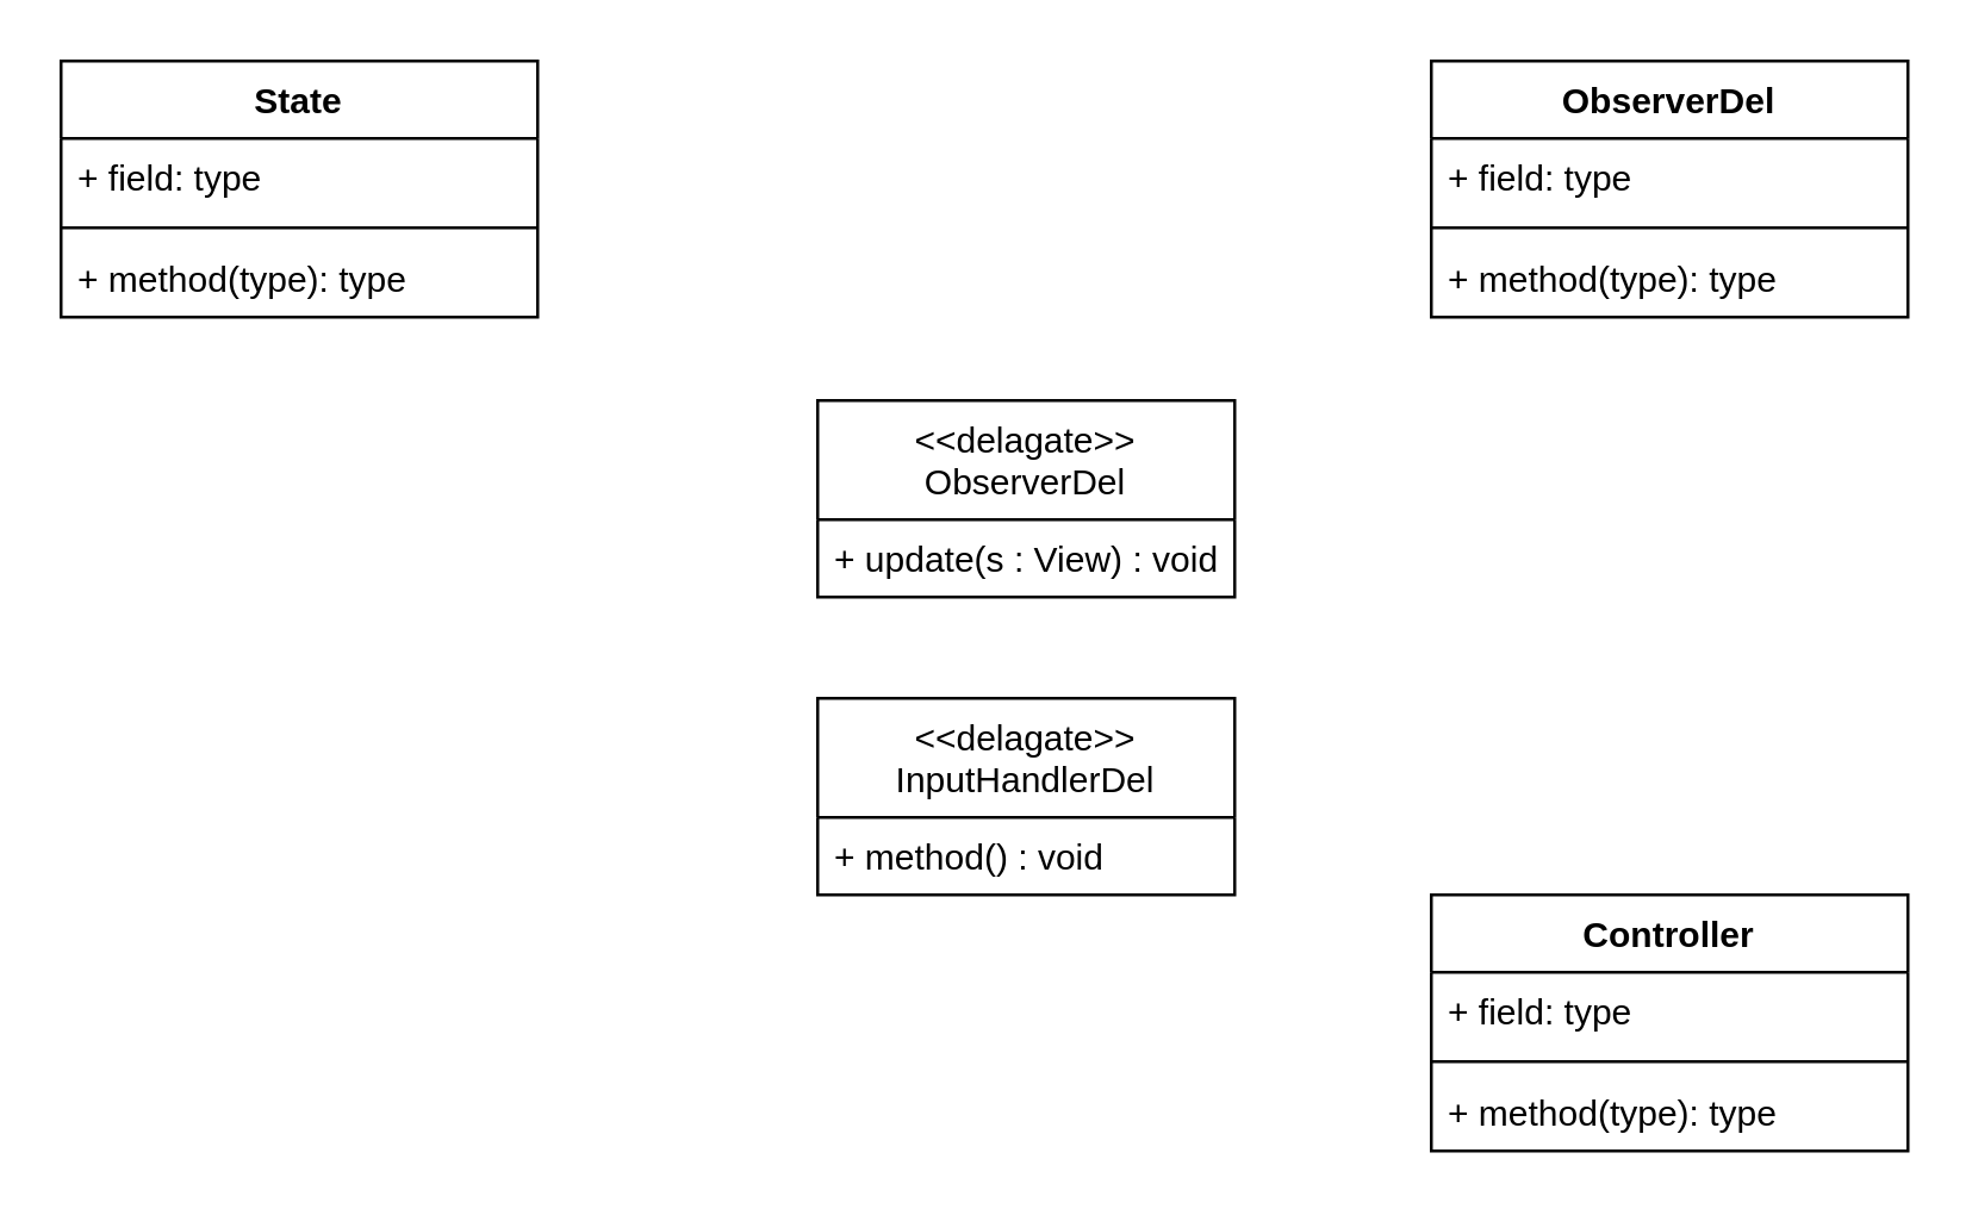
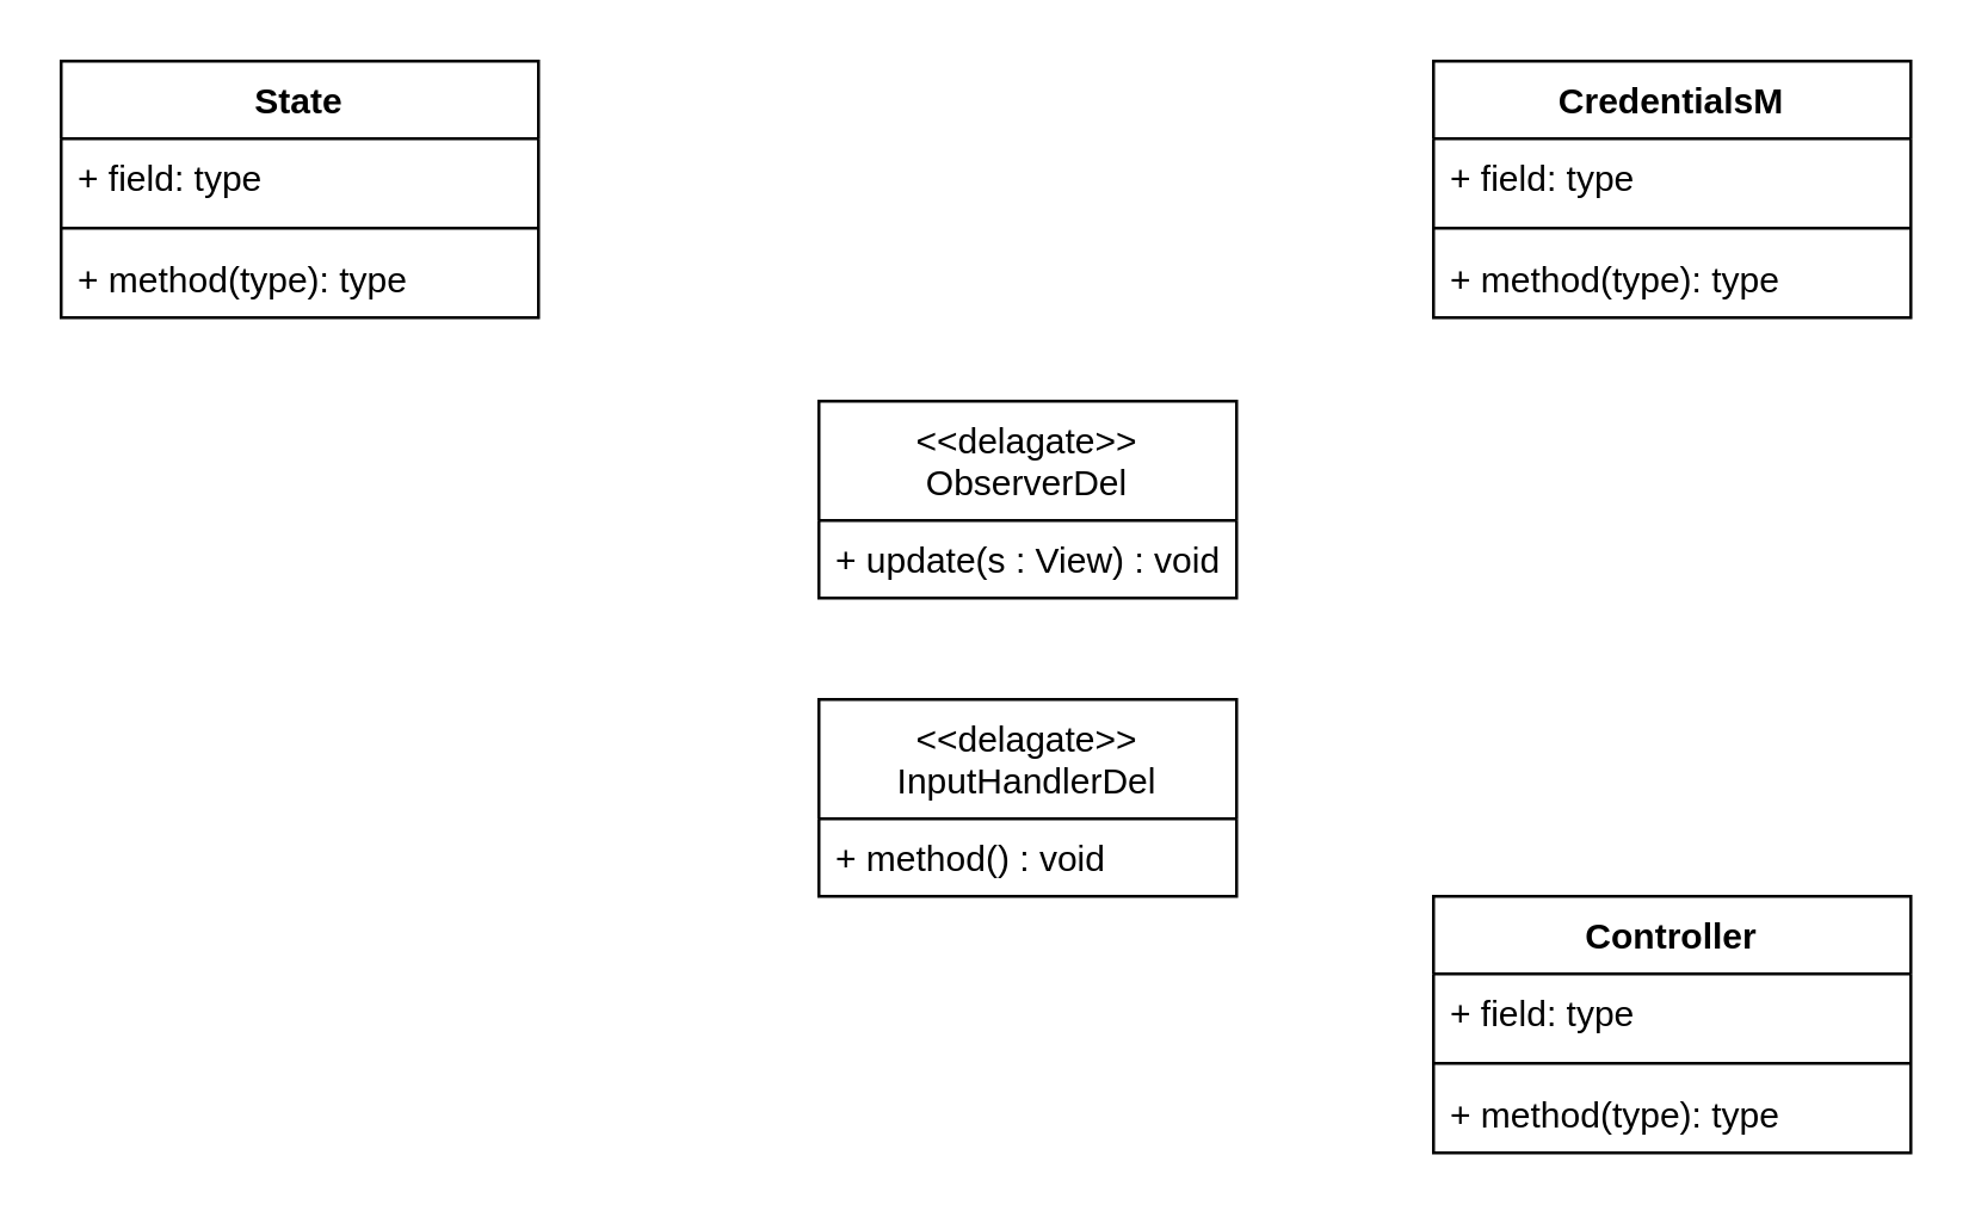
- <mxCell id="6" value="ObserverDel" style="swimlane;fontStyle=1;align=center;verticalAlign=top;childLayout=stackLayout;horizontal=1;startSize=26;horizontalStack=0;resizeParent=1;resizeParentMax=0;resizeLast=0;collapsible=1;marginBottom=0;" vertex="1" parent="1"><mxGeometry x="480" y="20" width="160" height="86" as="geometry" /></mxCell>
+ <mxCell id="6" value="CredentialsM" style="swimlane;fontStyle=1;align=center;verticalAlign=top;childLayout=stackLayout;horizontal=1;startSize=26;horizontalStack=0;resizeParent=1;resizeParentMax=0;resizeLast=0;collapsible=1;marginBottom=0;" vertex="1" parent="1"><mxGeometry x="480" y="20" width="160" height="86" as="geometry" /></mxCell>
